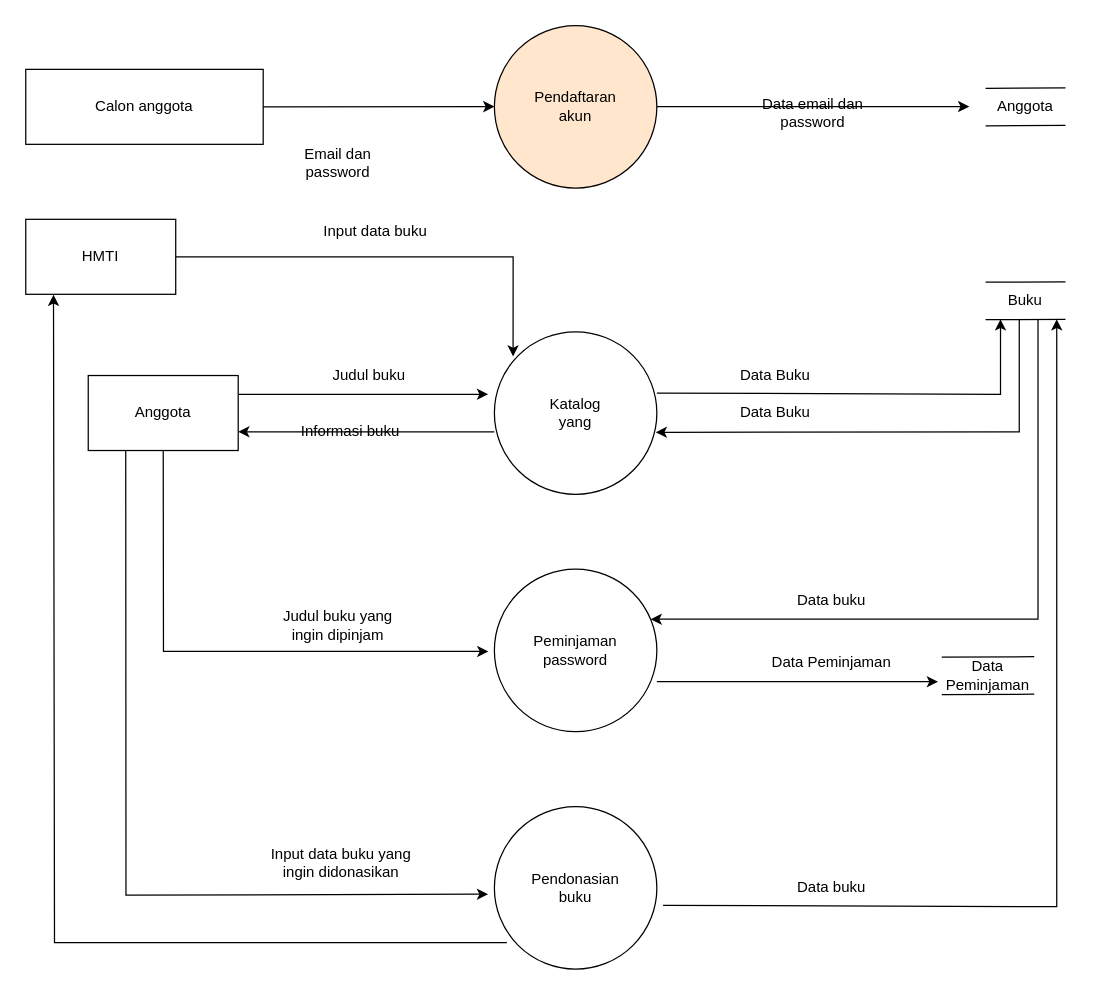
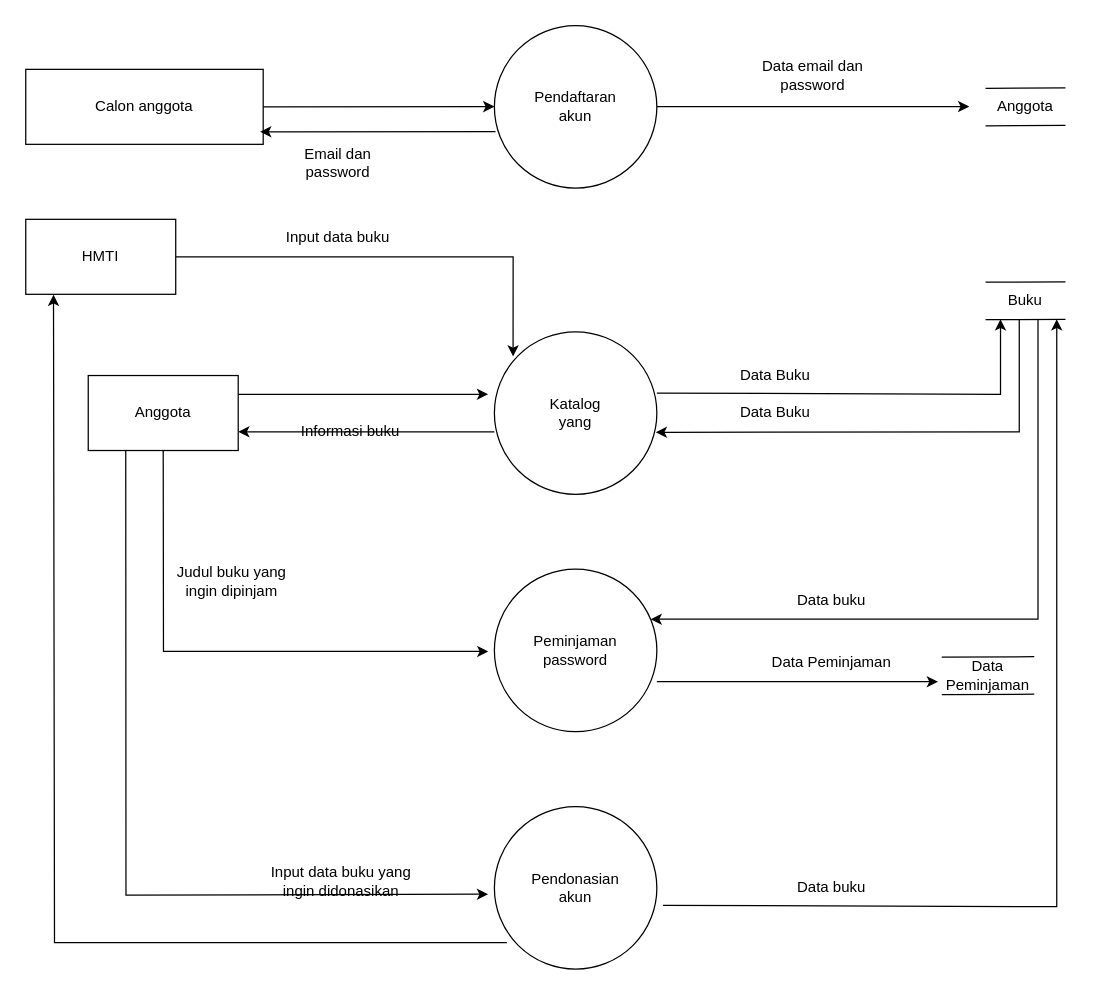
- <mxCell id="7" value="Pendaftaran&lt;div&gt;akun&lt;/div&gt;" style="ellipse;whiteSpace=wrap;html=1;aspect=fixed;fillColor=#ffe6cc;" parent="1" vertex="1"><mxGeometry x="395" y="20" width="130" height="130" as="geometry" /></mxCell>
+ <mxCell id="7" value="Pendaftaran&lt;div&gt;akun&lt;/div&gt;" style="ellipse;whiteSpace=wrap;html=1;aspect=fixed;" parent="1" vertex="1"><mxGeometry x="395" y="20" width="130" height="130" as="geometry" /></mxCell>
- <mxCell id="9" value="Data email dan password" style="text;html=1;align=center;verticalAlign=middle;whiteSpace=wrap;rounded=0;" parent="1" vertex="1"><mxGeometry x="600" y="75" width="100" height="30" as="geometry" /></mxCell>
+ <mxCell id="9" value="Data email dan password" style="text;html=1;align=center;verticalAlign=middle;whiteSpace=wrap;rounded=0;" parent="1" vertex="1"><mxGeometry x="600" y="45" width="100" height="30" as="geometry" /></mxCell>
+ <mxCell id="14" value="" style="endArrow=classic;html=1;rounded=0;entryX=0.987;entryY=0.833;entryDx=0;entryDy=0;entryPerimeter=0;exitX=0.007;exitY=0.652;exitDx=0;exitDy=0;exitPerimeter=0;" parent="1" source="7" target="2" edge="1"><mxGeometry width="50" height="50" relative="1" as="geometry"><mxPoint x="380" y="105" as="sourcePoint" /><mxPoint x="150" y="105" as="targetPoint" /></mxGeometry></mxCell>
- <mxCell id="32" value="Input data buku" style="text;html=1;align=center;verticalAlign=middle;whiteSpace=wrap;rounded=0;" parent="1" vertex="1"><mxGeometry x="250" y="170" width="100" height="30" as="geometry" /></mxCell>
+ <mxCell id="32" value="Input data buku" style="text;html=1;align=center;verticalAlign=middle;whiteSpace=wrap;rounded=0;" parent="1" vertex="1"><mxGeometry x="220" y="175" width="100" height="30" as="geometry" /></mxCell>
- <mxCell id="30" value="Judul buku" style="text;html=1;align=center;verticalAlign=middle;whiteSpace=wrap;rounded=0;" parent="1" vertex="1"><mxGeometry x="260" y="285" width="70" height="30" as="geometry" /></mxCell>
- <mxCell id="33" value="Judul buku yang&lt;div&gt;ingin dipinjam&lt;/div&gt;" style="text;html=1;align=center;verticalAlign=middle;whiteSpace=wrap;rounded=0;" parent="1" vertex="1"><mxGeometry x="225" y="485" width="90" height="30" as="geometry" /></mxCell>
+ <mxCell id="33" value="Judul buku yang&lt;div&gt;ingin dipinjam&lt;/div&gt;" style="text;html=1;align=center;verticalAlign=middle;whiteSpace=wrap;rounded=0;" parent="1" vertex="1"><mxGeometry x="140" y="450" width="90" height="30" as="geometry" /></mxCell>
- <mxCell id="34" value="Input data buku yang ingin didonasikan" style="text;html=1;align=center;verticalAlign=middle;whiteSpace=wrap;rounded=0;" parent="1" vertex="1"><mxGeometry x="215" y="675" width="115" height="30" as="geometry" /></mxCell>
+ <mxCell id="34" value="Input data buku yang ingin didonasikan" style="text;html=1;align=center;verticalAlign=middle;whiteSpace=wrap;rounded=0;" parent="1" vertex="1"><mxGeometry x="215" y="690" width="115" height="30" as="geometry" /></mxCell>
- <mxCell id="26" value="Pendonasian&lt;div&gt;buku&lt;/div&gt;" style="ellipse;whiteSpace=wrap;html=1;aspect=fixed;" parent="1" vertex="1"><mxGeometry x="395" y="645" width="130" height="130" as="geometry" /></mxCell>
+ <mxCell id="26" value="Pendonasian&lt;div&gt;akun&lt;/div&gt;" style="ellipse;whiteSpace=wrap;html=1;aspect=fixed;" parent="1" vertex="1"><mxGeometry x="395" y="645" width="130" height="130" as="geometry" /></mxCell>
